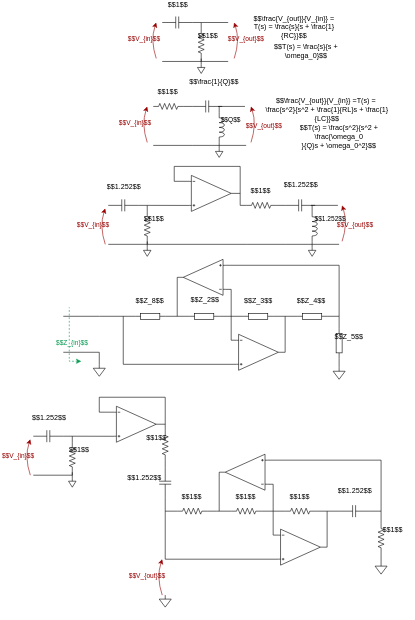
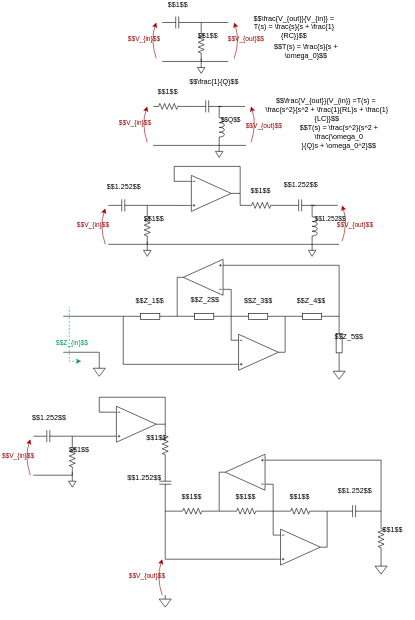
- <mxCell id="74" value="$$Z_8$$" style="pointerEvents=1;verticalLabelPosition=bottom;shadow=0;dashed=0;align=center;html=1;verticalAlign=top;shape=mxgraph.electrical.resistors.resistor_1;movableLabel=1;" vertex="1" parent="1"><mxGeometry x="225" y="520" width="50" height="10" as="geometry"><mxPoint x="-1" y="-44" as="offset" /></mxGeometry></mxCell>
+ <mxCell id="74" value="$$Z_1$$" style="pointerEvents=1;verticalLabelPosition=bottom;shadow=0;dashed=0;align=center;html=1;verticalAlign=top;shape=mxgraph.electrical.resistors.resistor_1;movableLabel=1;" vertex="1" parent="1"><mxGeometry x="225" y="520" width="50" height="10" as="geometry"><mxPoint x="-1" y="-44" as="offset" /></mxGeometry></mxCell>
